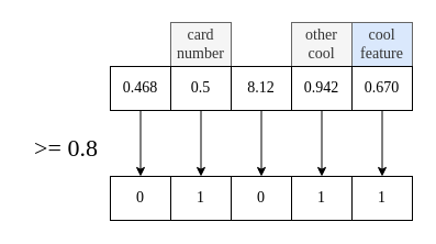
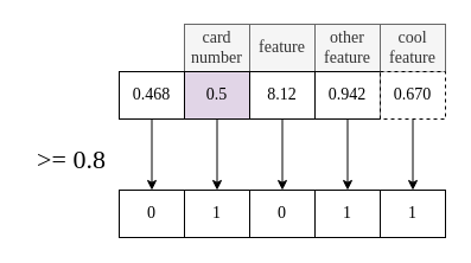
+ <mxCell id="3" value="feature" style="rounded=0;whiteSpace=wrap;html=1;fillColor=#f5f5f5;strokeColor=#666666;fontColor=#333333;fontFamily=Times New Roman;fontSize=14;" vertex="1" parent="1"><mxGeometry x="210" y="20" width="55" height="40" as="geometry" /></mxCell>
- <mxCell id="4" value="other cool" style="rounded=0;whiteSpace=wrap;html=1;fillColor=#f5f5f5;strokeColor=#666666;fontColor=#333333;fontFamily=Times New Roman;fontSize=14;" vertex="1" parent="1"><mxGeometry x="265" y="20" width="55" height="40" as="geometry" /></mxCell>
+ <mxCell id="4" value="other feature" style="rounded=0;whiteSpace=wrap;html=1;fillColor=#f5f5f5;strokeColor=#666666;fontColor=#333333;fontFamily=Times New Roman;fontSize=14;" vertex="1" parent="1"><mxGeometry x="265" y="20" width="55" height="40" as="geometry" /></mxCell>
- <mxCell id="5" value="cool feature" style="rounded=0;whiteSpace=wrap;html=1;fillColor=#dae8fc;strokeColor=#666666;fontColor=#333333;fontFamily=Times New Roman;fontSize=14;" vertex="1" parent="1"><mxGeometry x="320" y="20" width="55" height="40" as="geometry" /></mxCell>
+ <mxCell id="5" value="cool feature" style="rounded=0;whiteSpace=wrap;html=1;fillColor=#f5f5f5;strokeColor=#666666;fontColor=#333333;fontFamily=Times New Roman;fontSize=14;" vertex="1" parent="1"><mxGeometry x="320" y="20" width="55" height="40" as="geometry" /></mxCell>
- <mxCell id="9" value="0.5" style="rounded=0;whiteSpace=wrap;html=1;fontFamily=Times New Roman;fontSize=14;" vertex="1" parent="1"><mxGeometry x="155" y="60" width="55" height="40" as="geometry" /></mxCell>
+ <mxCell id="9" value="0.5" style="rounded=0;whiteSpace=wrap;html=1;fontFamily=Times New Roman;fontSize=14;fillColor=#e1d5e7;" vertex="1" parent="1"><mxGeometry x="155" y="60" width="55" height="40" as="geometry" /></mxCell>
- <mxCell id="15" value="0.670" style="rounded=0;whiteSpace=wrap;html=1;fontFamily=Times New Roman;fontSize=14;" vertex="1" parent="1"><mxGeometry x="320" y="60" width="55" height="40" as="geometry" /></mxCell>
+ <mxCell id="15" value="0.670" style="rounded=0;whiteSpace=wrap;html=1;fontFamily=Times New Roman;fontSize=14;dashed=1;" vertex="1" parent="1"><mxGeometry x="320" y="60" width="55" height="40" as="geometry" /></mxCell>
